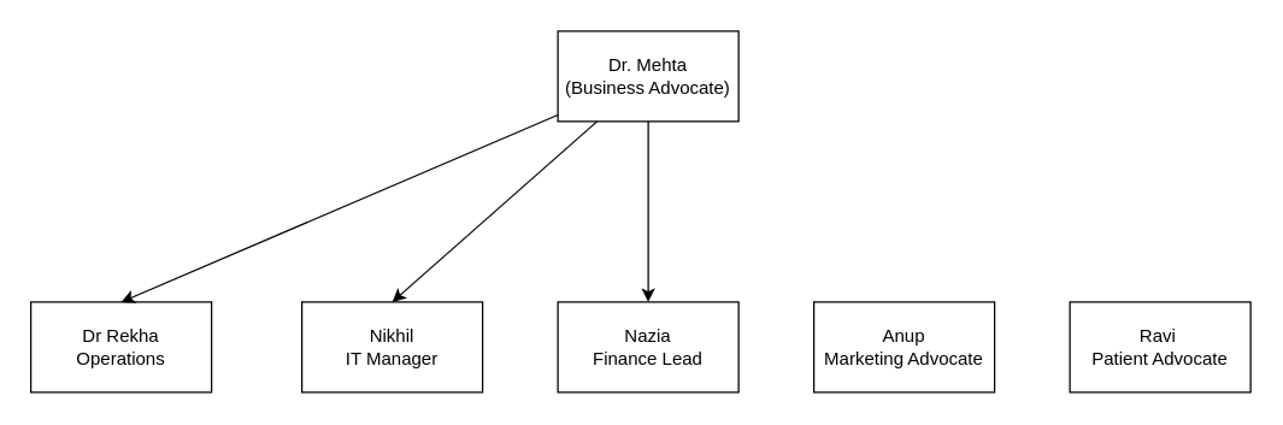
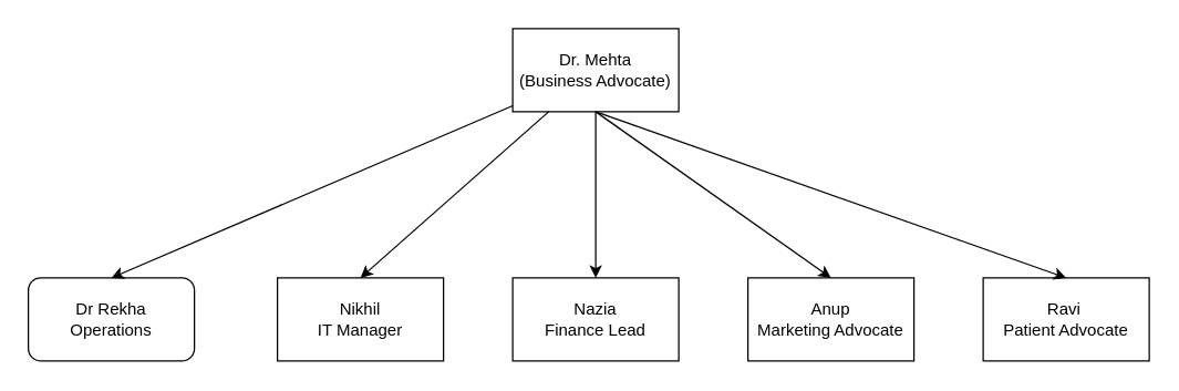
+ <mxCell id="8" value="" style="endArrow=classic;html=1;rounded=0;exitX=0.5;exitY=1;exitDx=0;exitDy=0;entryX=0.5;entryY=0;entryDx=0;entryDy=0;" edge="1" parent="1" source="2" target="6"><mxGeometry width="50" height="50" relative="1" as="geometry"><mxPoint x="410" y="380" as="sourcePoint" /><mxPoint x="460" y="330" as="targetPoint" /></mxGeometry></mxCell>
+ <mxCell id="9" value="" style="endArrow=classic;html=1;rounded=0;entryX=0.5;entryY=0;entryDx=0;entryDy=0;exitX=0.5;exitY=1;exitDx=0;exitDy=0;" edge="1" parent="1" source="2" target="7"><mxGeometry width="50" height="50" relative="1" as="geometry"><mxPoint x="410" y="380" as="sourcePoint" /><mxPoint x="460" y="330" as="targetPoint" /></mxGeometry></mxCell>
- <mxCell id="3" value="Dr Rekha&lt;div&gt;Operations&lt;/div&gt;" style="rounded=0;whiteSpace=wrap;html=1;" vertex="1" parent="1"><mxGeometry x="20" y="200" width="120" height="60" as="geometry" /></mxCell>
+ <mxCell id="3" value="Dr Rekha&lt;div&gt;Operations&lt;/div&gt;" style="whiteSpace=wrap;html=1;rounded=1;" vertex="1" parent="1"><mxGeometry x="20" y="200" width="120" height="60" as="geometry" /></mxCell>
